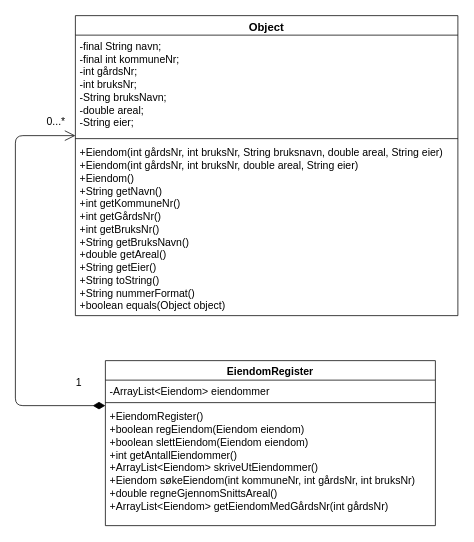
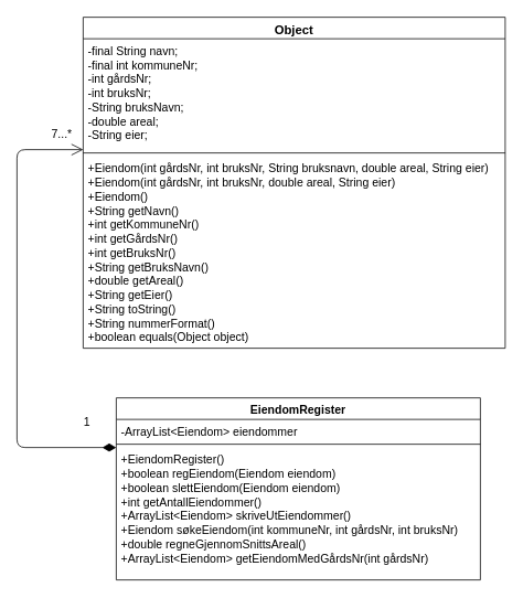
- <mxCell id="10" value="0...*" style="text;html=1;resizable=0;points=[];autosize=1;align=left;verticalAlign=top;spacingTop=-4;fontSize=14;" parent="1" vertex="1"><mxGeometry x="60" y="150" width="40" height="20" as="geometry" /></mxCell>
+ <mxCell id="10" value="7...*" style="text;html=1;resizable=0;points=[];autosize=1;align=left;verticalAlign=top;spacingTop=-4;fontSize=14;" parent="1" vertex="1"><mxGeometry x="60" y="150" width="40" height="20" as="geometry" /></mxCell>
